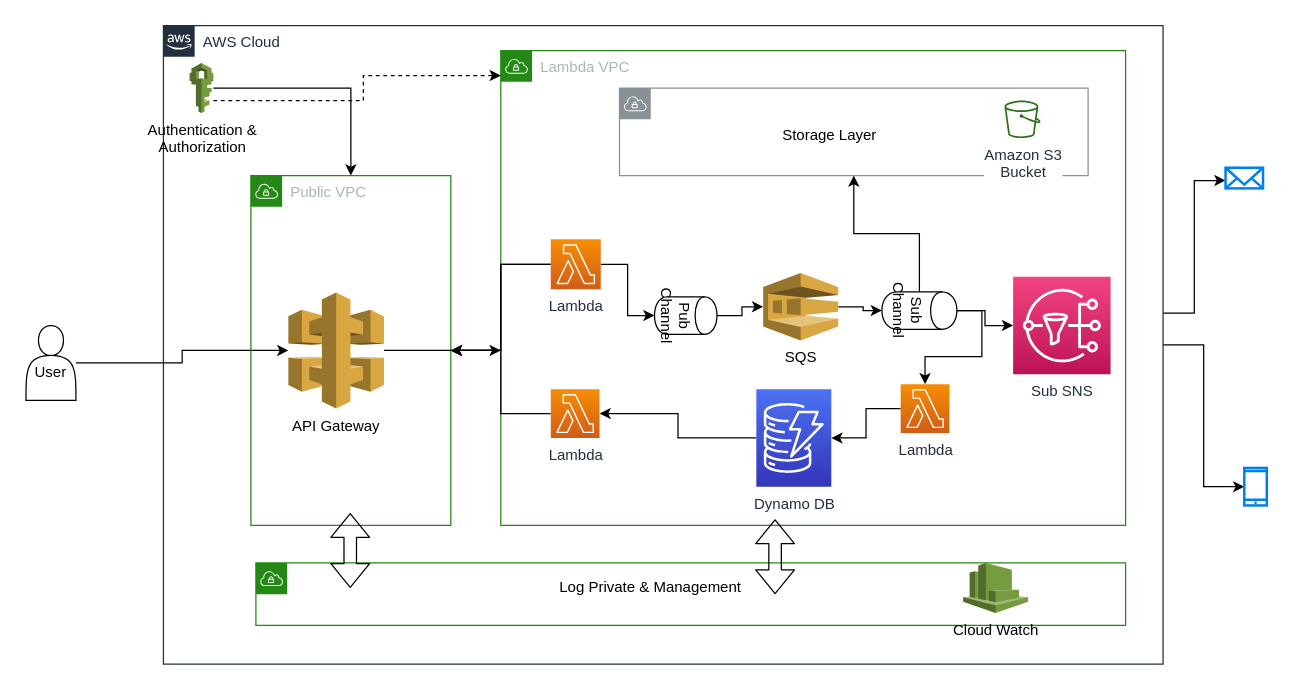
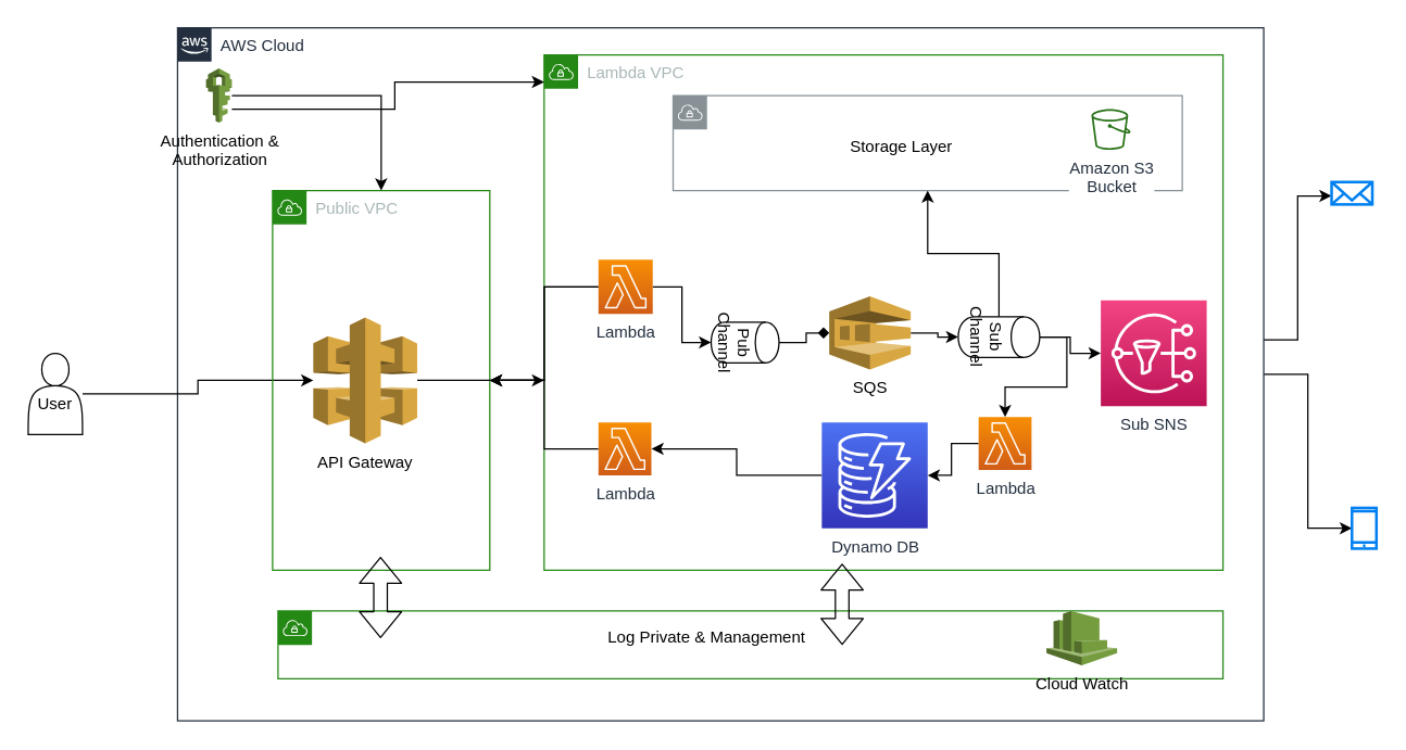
- <mxCell id="40" style="edgeStyle=orthogonalEdgeStyle;rounded=0;orthogonalLoop=1;jettySize=auto;html=1;dashed=1;" edge="1" parent="1" source="42" target="7"><mxGeometry relative="1" as="geometry"><Array as="points"><mxPoint x="290" y="80" /><mxPoint x="290" y="60" /></Array></mxGeometry></mxCell>
+ <mxCell id="40" style="edgeStyle=orthogonalEdgeStyle;rounded=0;orthogonalLoop=1;jettySize=auto;html=1;" edge="1" parent="1" source="42" target="7"><mxGeometry relative="1" as="geometry"><Array as="points"><mxPoint x="290" y="80" /><mxPoint x="290" y="60" /></Array></mxGeometry></mxCell>
- <mxCell id="30" value="" style="edgeStyle=orthogonalEdgeStyle;rounded=0;orthogonalLoop=1;jettySize=auto;html=1;" edge="1" parent="1" source="31" target="29"><mxGeometry relative="1" as="geometry" /></mxCell>
+ <mxCell id="30" value="" style="edgeStyle=orthogonalEdgeStyle;rounded=0;orthogonalLoop=1;jettySize=auto;html=1;endArrow=diamond;" edge="1" parent="1" source="31" target="29"><mxGeometry relative="1" as="geometry" /></mxCell>
- <mxCell id="14" value="Dynamo DB" style="outlineConnect=0;fontColor=#232F3E;gradientColor=#4D72F3;gradientDirection=north;fillColor=#3334B9;strokeColor=#ffffff;dashed=0;verticalLabelPosition=bottom;verticalAlign=top;align=center;html=1;fontSize=12;fontStyle=0;aspect=fixed;shape=mxgraph.aws4.resourceIcon;resIcon=mxgraph.aws4.dynamodb;" vertex="1" parent="1"><mxGeometry x="604.5" y="311" width="60" height="78" as="geometry" /></mxCell>
+ <mxCell id="14" value="Dynamo DB" style="outlineConnect=0;fontColor=#232F3E;gradientColor=#4D72F3;gradientDirection=north;fillColor=#3334B9;strokeColor=#ffffff;dashed=0;verticalLabelPosition=bottom;verticalAlign=top;align=center;html=1;fontSize=12;fontStyle=0;aspect=fixed;shape=mxgraph.aws4.resourceIcon;resIcon=mxgraph.aws4.dynamodb;" vertex="1" parent="1"><mxGeometry x="604.5" y="311" width="78" height="78" as="geometry" /></mxCell>
